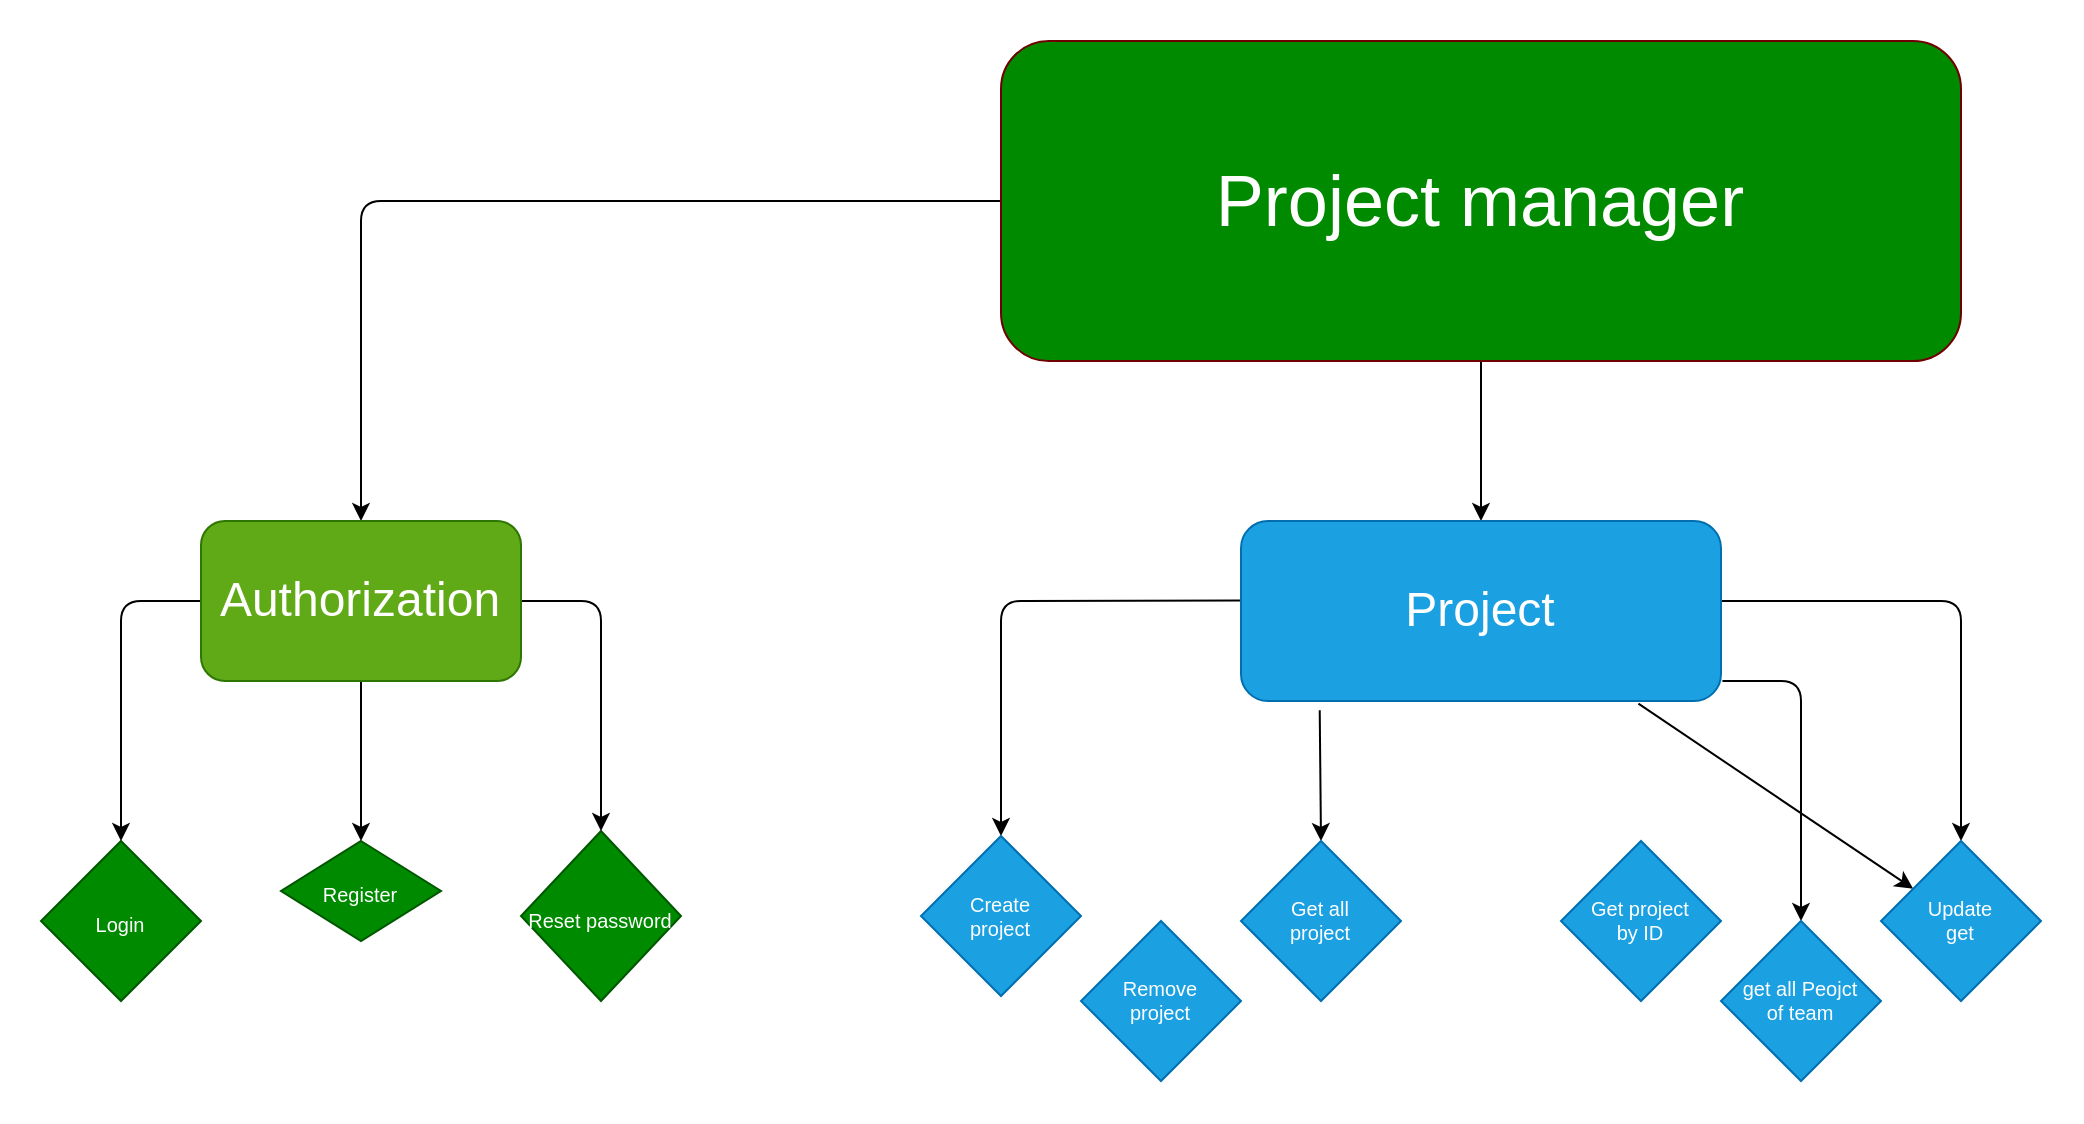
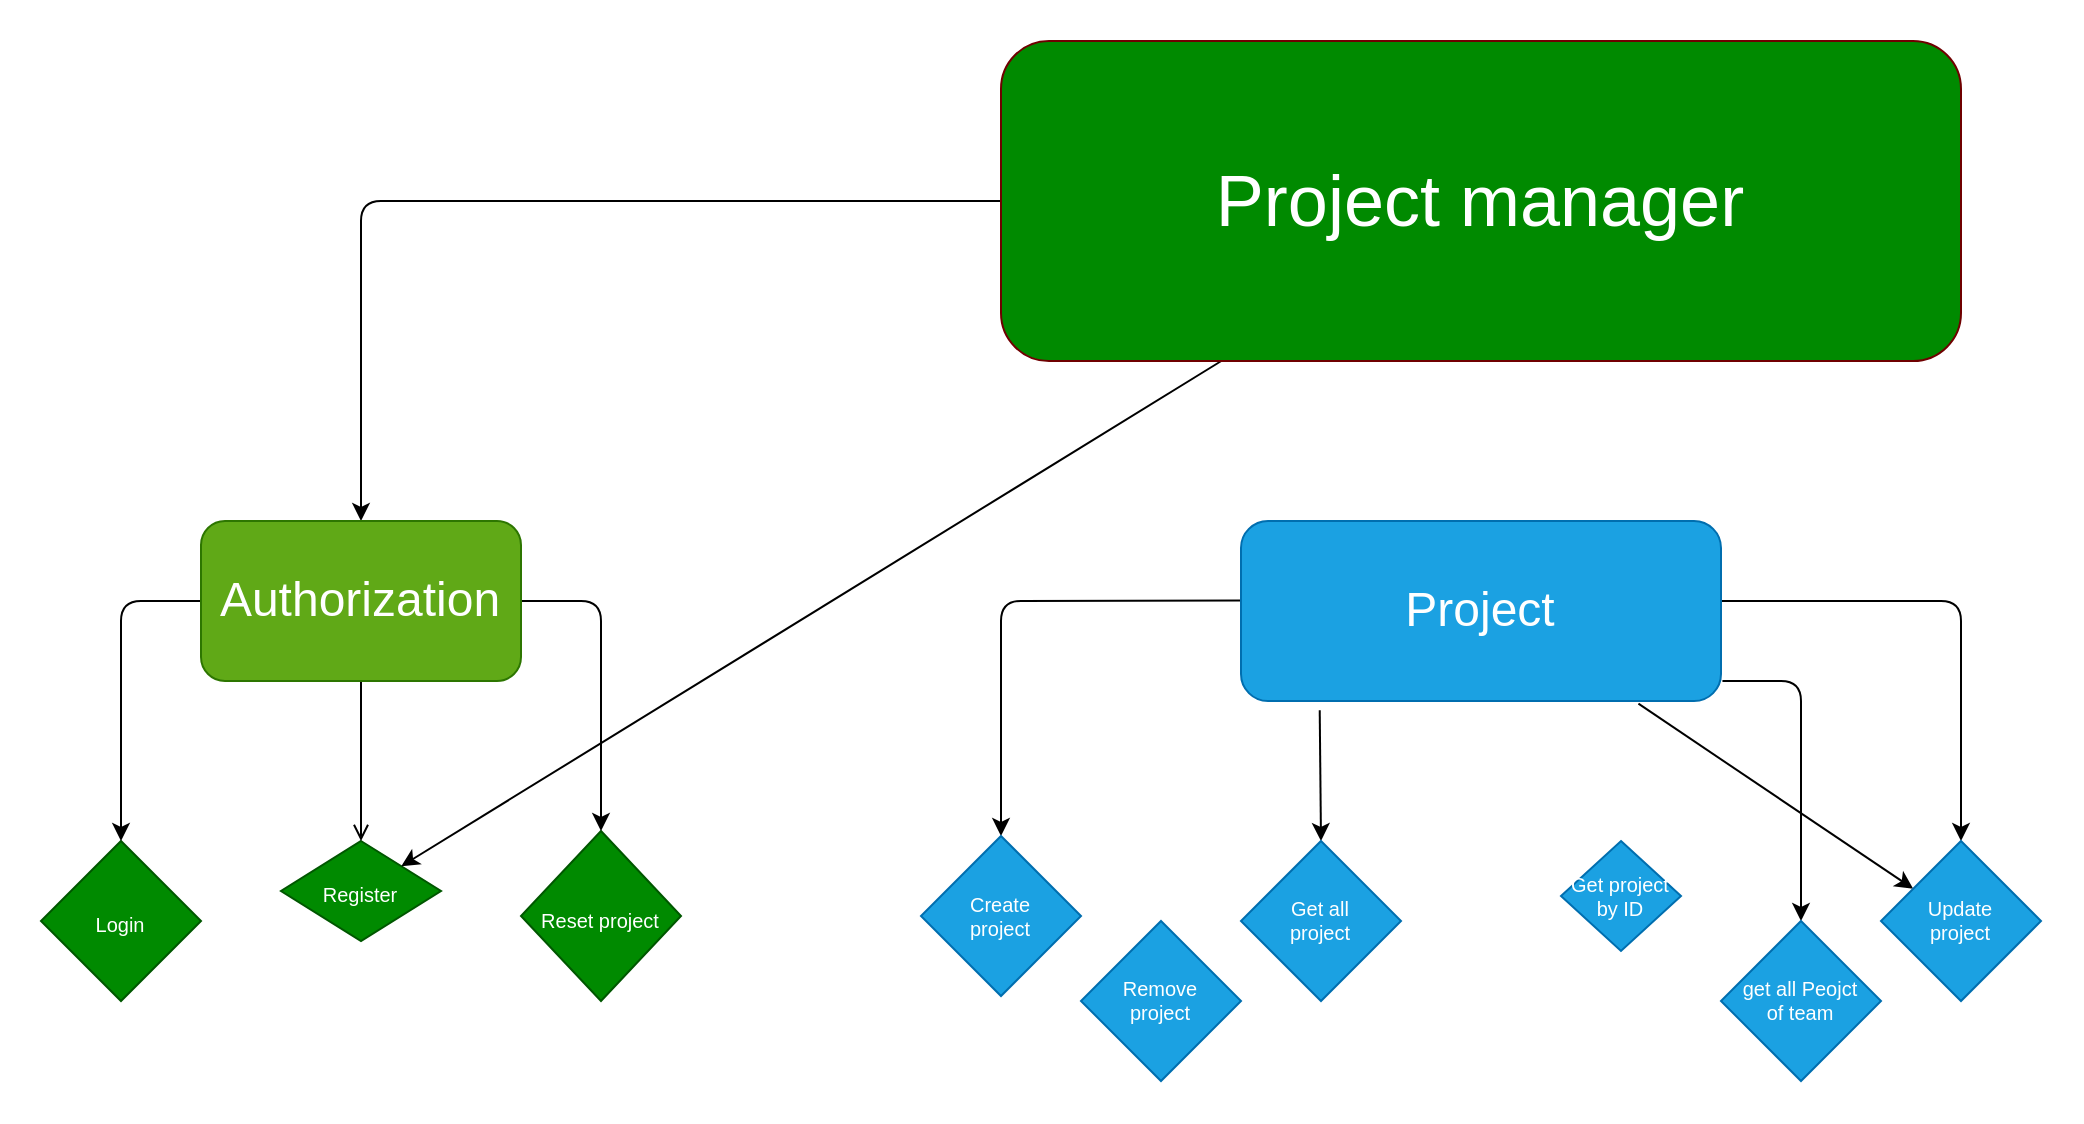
- <mxCell id="6" style="edgeStyle=none;html=1;entryX=0.5;entryY=0;entryDx=0;entryDy=0;fontSize=24;" edge="1" parent="1" source="7" target="17"><mxGeometry relative="1" as="geometry" /></mxCell>
+ <mxCell id="6" style="edgeStyle=none;html=1;fontSize=24;" edge="1" parent="1" source="7" target="3"><mxGeometry relative="1" as="geometry" /></mxCell>
- <mxCell id="10" style="edgeStyle=none;html=1;exitX=0.5;exitY=1;exitDx=0;exitDy=0;entryX=0.5;entryY=0;entryDx=0;entryDy=0;fontSize=24;" parent="1" source="11" target="3" edge="1"><mxGeometry relative="1" as="geometry" /></mxCell>
+ <mxCell id="10" style="edgeStyle=none;html=1;exitX=0.5;exitY=1;exitDx=0;exitDy=0;entryX=0.5;entryY=0;entryDx=0;entryDy=0;fontSize=24;endArrow=open;" parent="1" source="11" target="3" edge="1"><mxGeometry relative="1" as="geometry" /></mxCell>
- <mxCell id="4" value="&lt;font style=&quot;font-size: 10px;&quot;&gt;Reset password&lt;/font&gt;" style="rhombus;whiteSpace=wrap;html=1;fontSize=18;fillColor=#008a00;fontColor=#ffffff;strokeColor=#005700;" parent="1" vertex="1"><mxGeometry x="260" y="415" width="80" height="85" as="geometry" /></mxCell>
+ <mxCell id="4" value="&lt;font style=&quot;font-size: 10px;&quot;&gt;Reset project&lt;/font&gt;" style="rhombus;whiteSpace=wrap;html=1;fontSize=18;fillColor=#008a00;fontColor=#ffffff;strokeColor=#005700;" parent="1" vertex="1"><mxGeometry x="260" y="415" width="80" height="85" as="geometry" /></mxCell>
- <mxCell id="21" value="Get project&lt;br&gt;by ID" style="rhombus;whiteSpace=wrap;html=1;fontSize=10;fillColor=#1ba1e2;fontColor=#ffffff;strokeColor=#006EAF;" vertex="1" parent="1"><mxGeometry x="780" y="420" width="80" height="80" as="geometry" /></mxCell>
+ <mxCell id="21" value="Get project&lt;br&gt;by ID" style="rhombus;whiteSpace=wrap;html=1;fontSize=10;fillColor=#1ba1e2;fontColor=#ffffff;strokeColor=#006EAF;" vertex="1" parent="1"><mxGeometry x="780" y="420" width="60" height="55" as="geometry" /></mxCell>
- <mxCell id="23" value="Update&lt;br&gt;get" style="rhombus;whiteSpace=wrap;html=1;fontSize=10;fillColor=#1ba1e2;fontColor=#ffffff;strokeColor=#006EAF;" vertex="1" parent="1"><mxGeometry x="940" y="420" width="80" height="80" as="geometry" /></mxCell>
+ <mxCell id="23" value="Update&lt;br&gt;project" style="rhombus;whiteSpace=wrap;html=1;fontSize=10;fillColor=#1ba1e2;fontColor=#ffffff;strokeColor=#006EAF;" vertex="1" parent="1"><mxGeometry x="940" y="420" width="80" height="80" as="geometry" /></mxCell>
